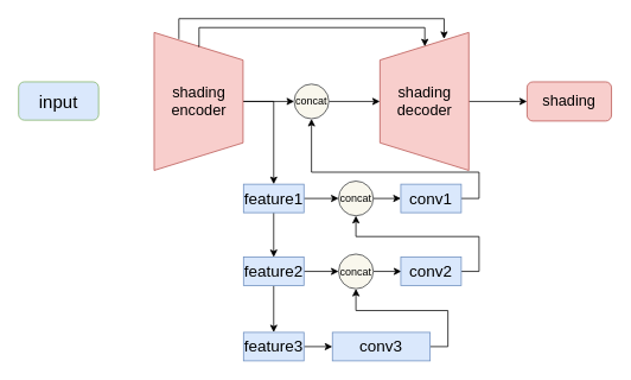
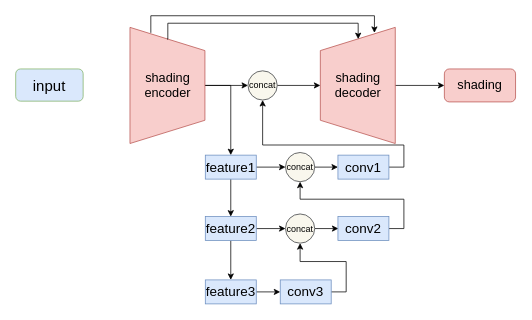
- <mxCell id="30" value="&lt;span style=&quot;font-size: 18px&quot;&gt;conv3&lt;/span&gt;" style="rounded=0;whiteSpace=wrap;html=1;fillColor=#dae8fc;strokeColor=#6c8ebf;" vertex="1" parent="1"><mxGeometry x="373" y="373" width="110" height="32" as="geometry" /></mxCell>
+ <mxCell id="30" value="&lt;span style=&quot;font-size: 18px&quot;&gt;conv3&lt;/span&gt;" style="rounded=0;whiteSpace=wrap;html=1;fillColor=#dae8fc;strokeColor=#6c8ebf;" vertex="1" parent="1"><mxGeometry x="373" y="373" width="68" height="32" as="geometry" /></mxCell>
